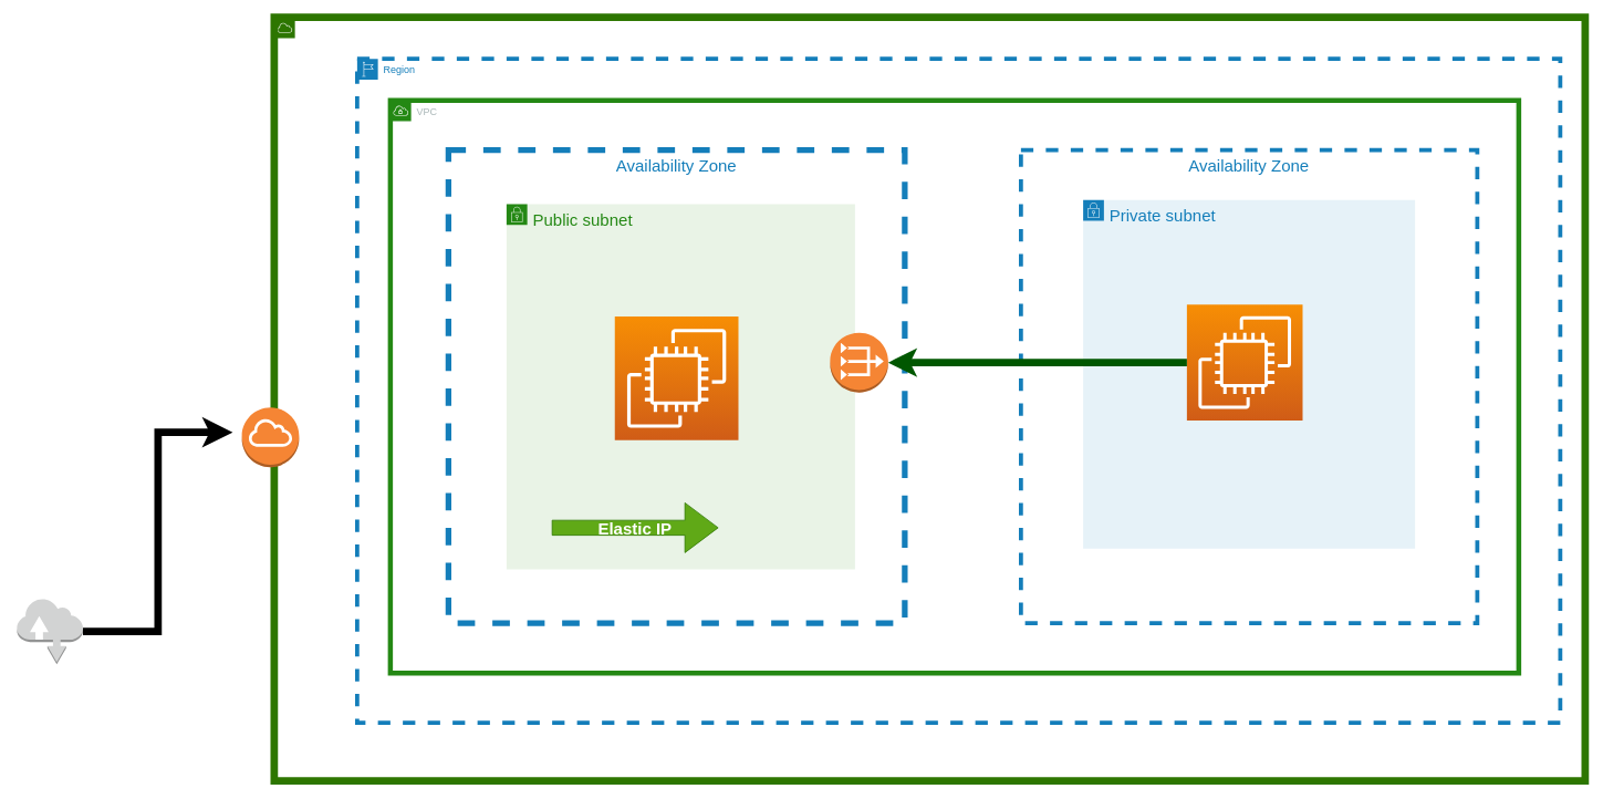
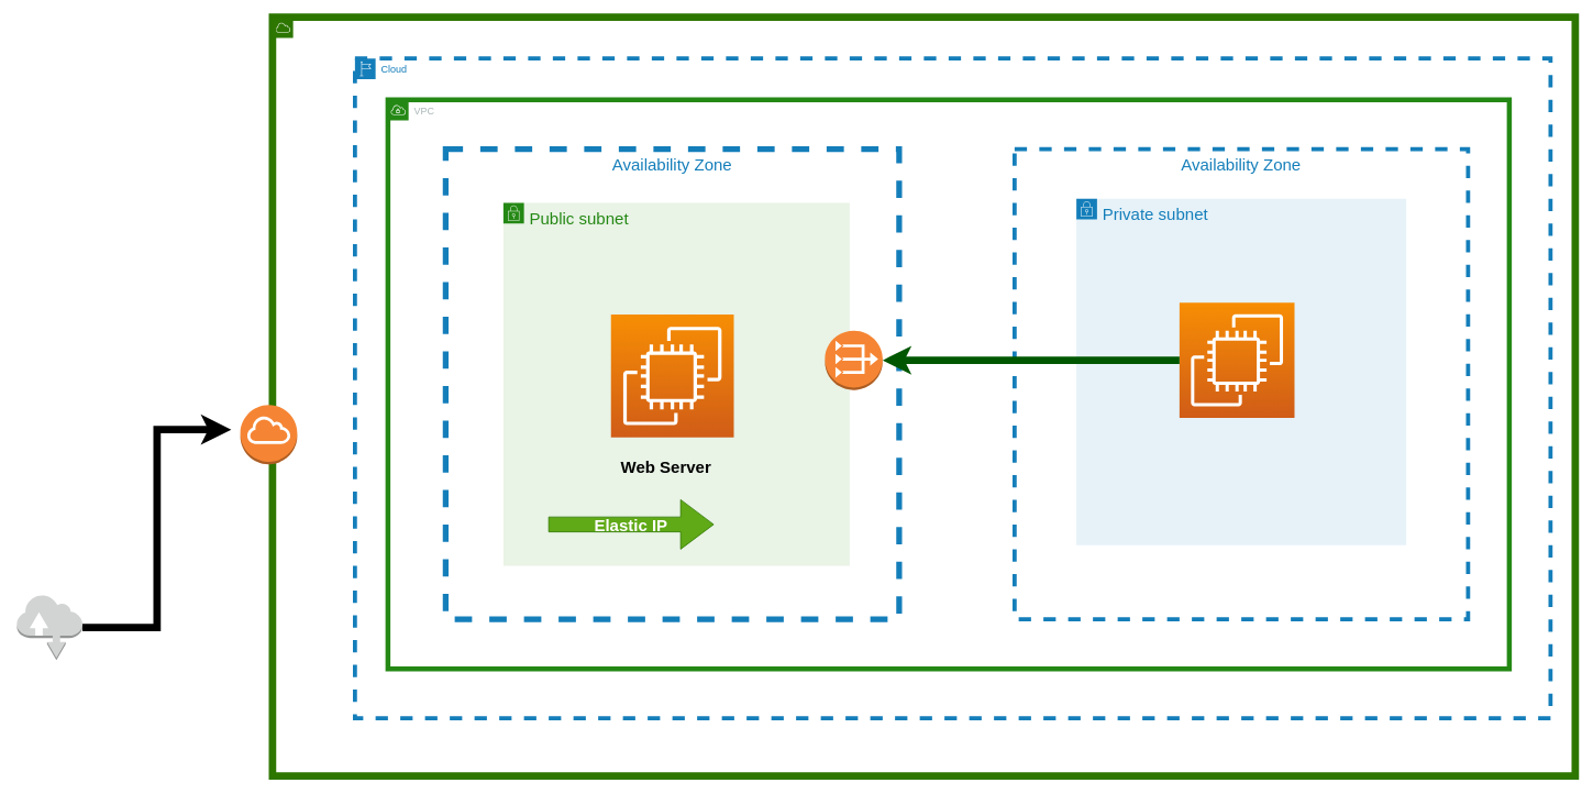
- <mxCell id="3" value="Region" style="points=[[0,0],[0.25,0],[0.5,0],[0.75,0],[1,0],[1,0.25],[1,0.5],[1,0.75],[1,1],[0.75,1],[0.5,1],[0.25,1],[0,1],[0,0.75],[0,0.5],[0,0.25]];outlineConnect=0;gradientColor=none;html=1;whiteSpace=wrap;fontSize=12;fontStyle=0;container=1;pointerEvents=0;collapsible=0;recursiveResize=0;shape=mxgraph.aws4.group;grIcon=mxgraph.aws4.group_region;strokeColor=#147EBA;fillColor=none;verticalAlign=top;align=left;spacingLeft=30;fontColor=#147EBA;dashed=1;strokeWidth=5;" vertex="1" parent="1"><mxGeometry x="430" y="70" width="1450" height="800" as="geometry" /></mxCell>
+ <mxCell id="3" value="Cloud" style="points=[[0,0],[0.25,0],[0.5,0],[0.75,0],[1,0],[1,0.25],[1,0.5],[1,0.75],[1,1],[0.75,1],[0.5,1],[0.25,1],[0,1],[0,0.75],[0,0.5],[0,0.25]];outlineConnect=0;gradientColor=none;html=1;whiteSpace=wrap;fontSize=12;fontStyle=0;container=1;pointerEvents=0;collapsible=0;recursiveResize=0;shape=mxgraph.aws4.group;grIcon=mxgraph.aws4.group_region;strokeColor=#147EBA;fillColor=none;verticalAlign=top;align=left;spacingLeft=30;fontColor=#147EBA;dashed=1;strokeWidth=5;" vertex="1" parent="1"><mxGeometry x="430" y="70" width="1450" height="800" as="geometry" /></mxCell>
+ <mxCell id="8" value="&lt;font color=&quot;#030303&quot;&gt;Web Server&lt;/font&gt;" style="text;strokeColor=none;align=center;fillColor=none;html=1;verticalAlign=middle;whiteSpace=wrap;rounded=0;fontSize=20;fontStyle=1" vertex="1" parent="7"><mxGeometry x="110" y="305" width="175" height="30" as="geometry" /></mxCell>
